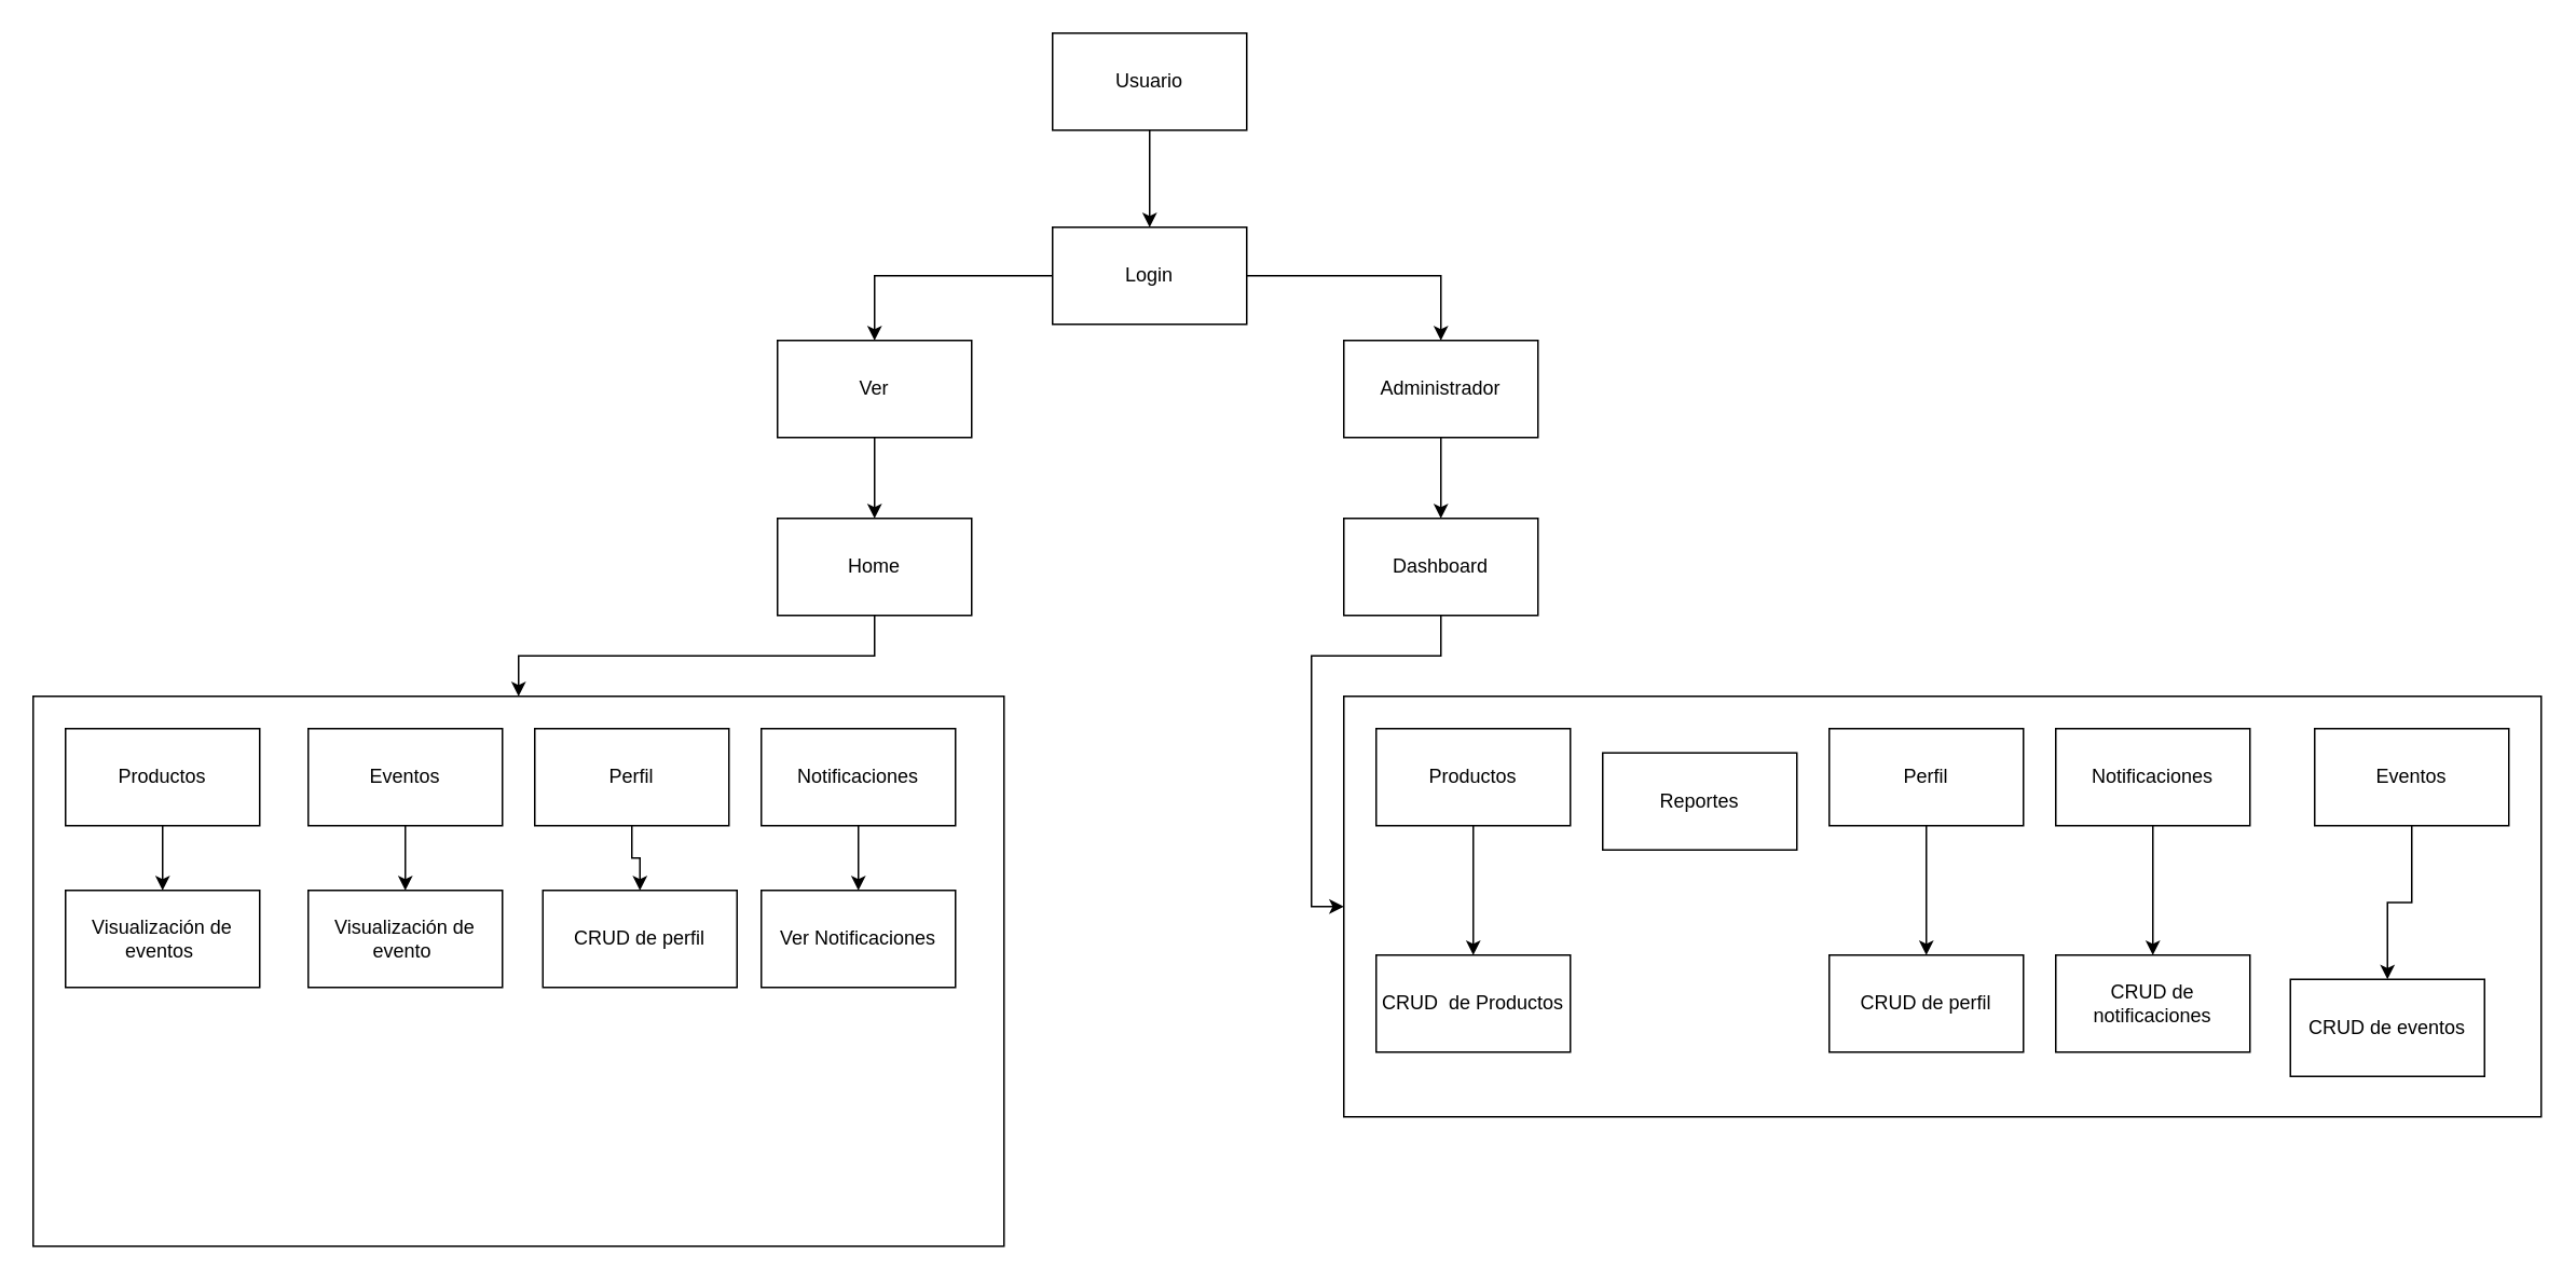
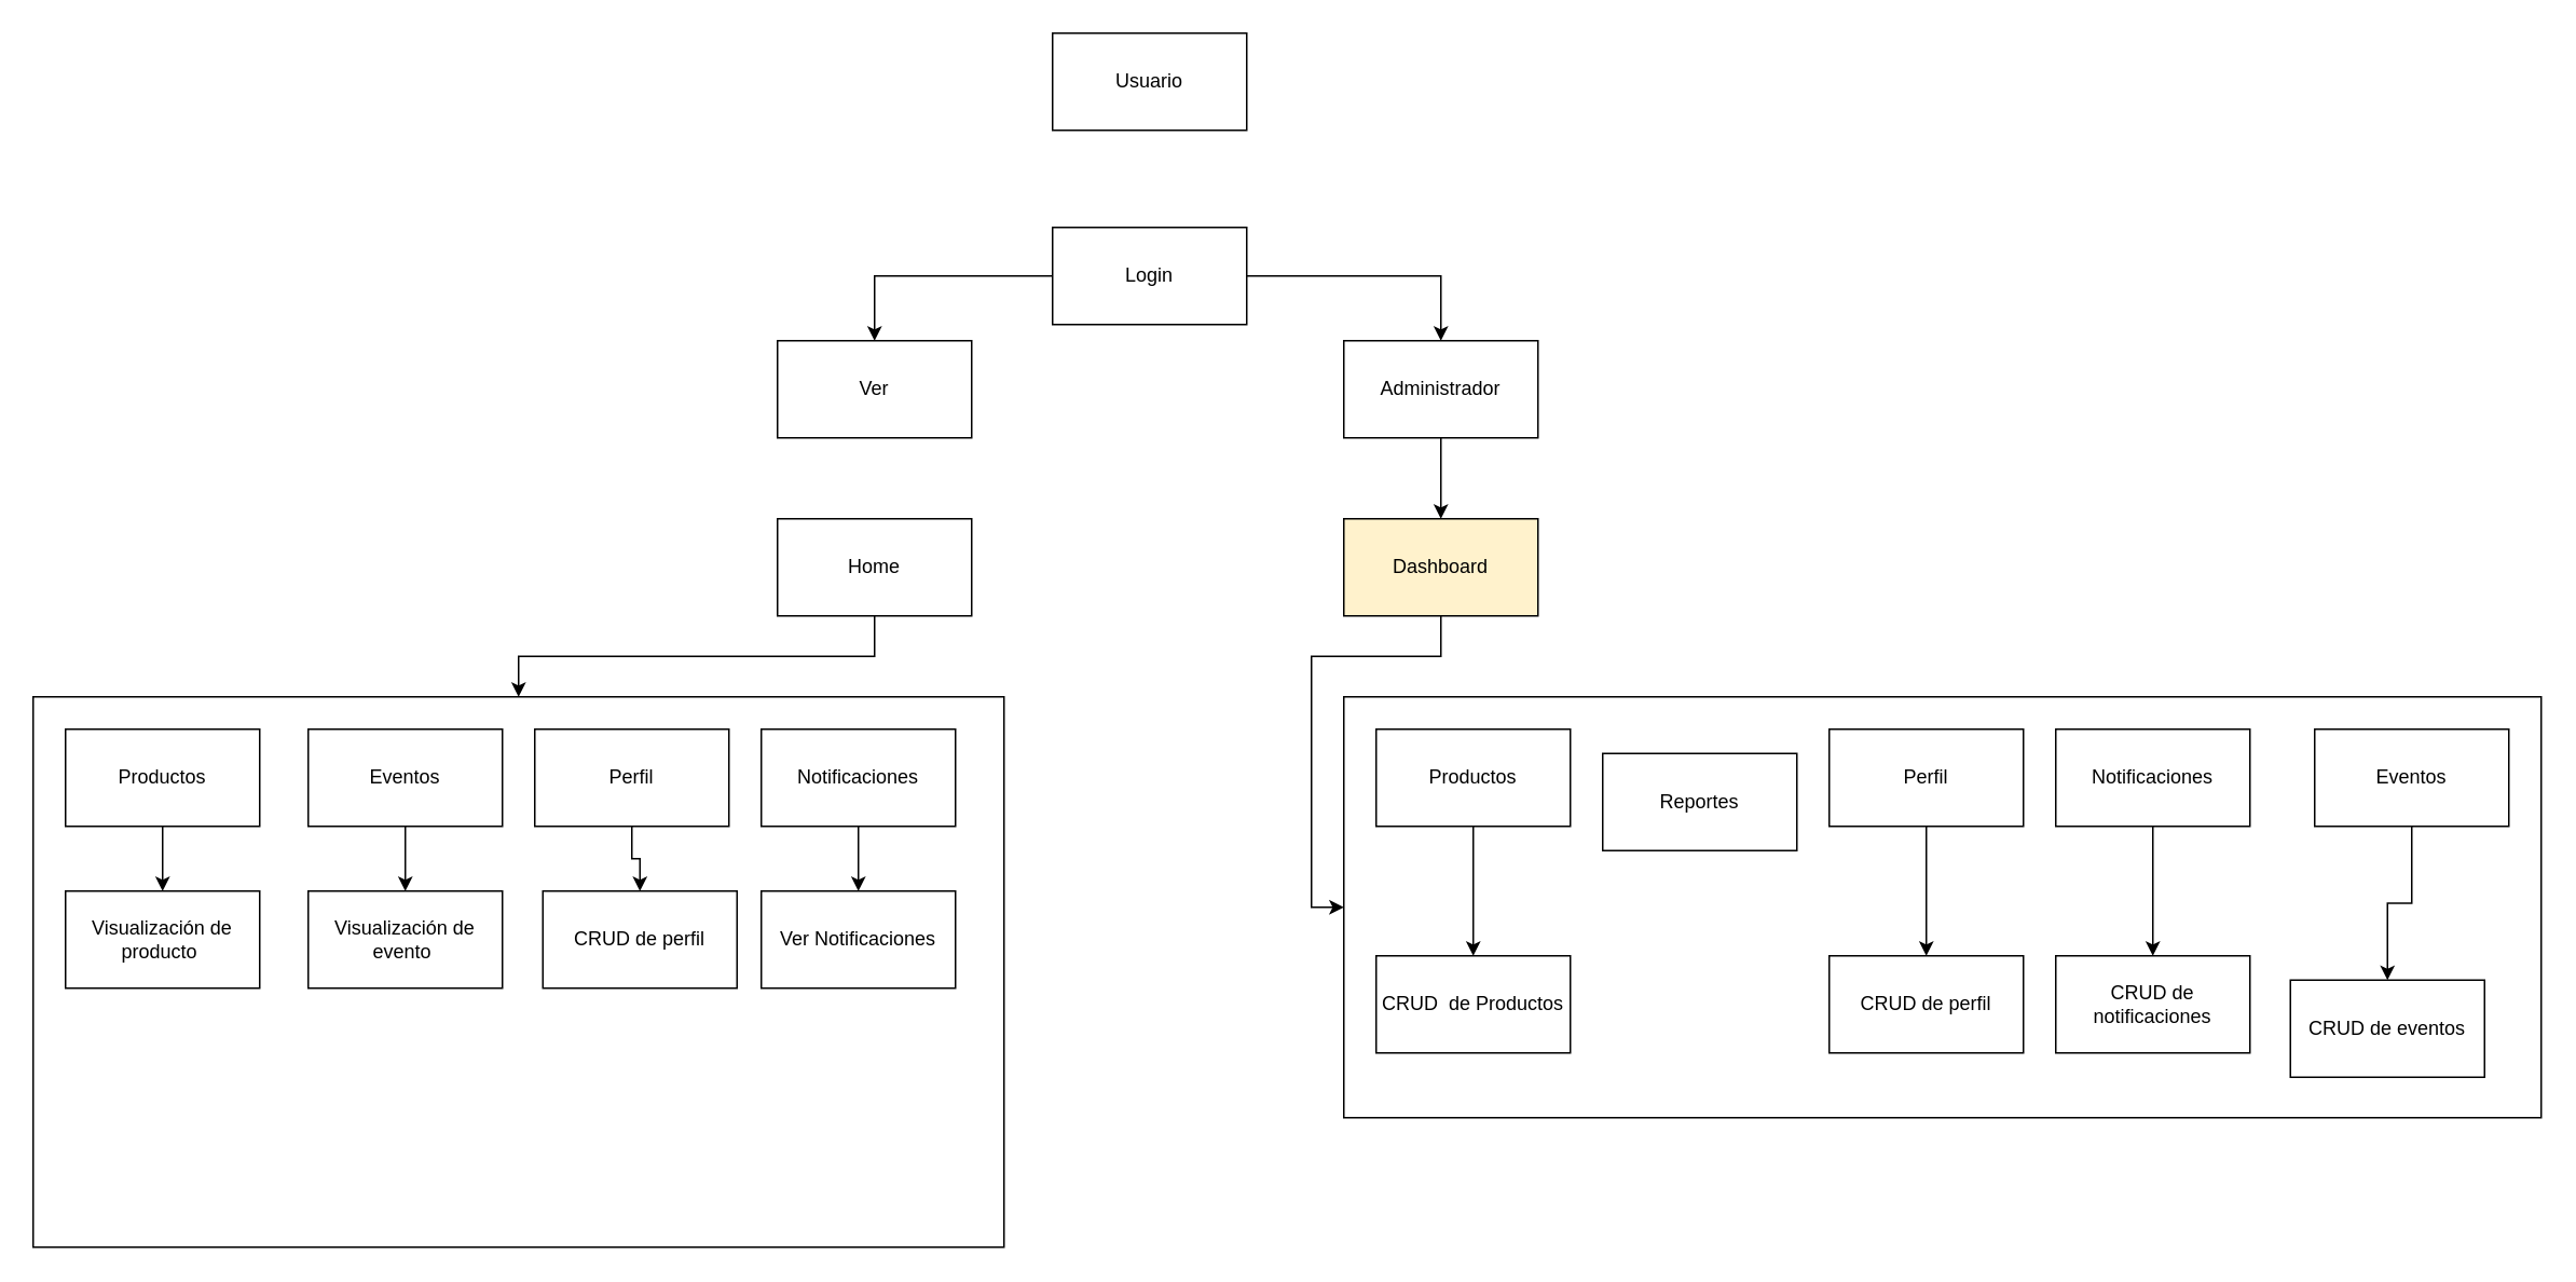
- <mxCell id="2" value="" style="edgeStyle=orthogonalEdgeStyle;rounded=0;orthogonalLoop=1;jettySize=auto;html=1;" edge="1" parent="1" source="3" target="6"><mxGeometry relative="1" as="geometry" /></mxCell>
- <mxCell id="9" value="" style="edgeStyle=orthogonalEdgeStyle;rounded=0;orthogonalLoop=1;jettySize=auto;html=1;" edge="1" parent="1" source="10" target="12"><mxGeometry relative="1" as="geometry" /></mxCell>
- <mxCell id="21" value="Dashboard" style="rounded=0;whiteSpace=wrap;html=1;" vertex="1" parent="1"><mxGeometry x="830" y="320" width="120" height="60" as="geometry" /></mxCell>
+ <mxCell id="21" value="Dashboard" style="rounded=0;whiteSpace=wrap;html=1;fillColor=#fff2cc;" vertex="1" parent="1"><mxGeometry x="830" y="320" width="120" height="60" as="geometry" /></mxCell>
- <mxCell id="42" value="Visualización de eventos&amp;nbsp;" style="rounded=0;whiteSpace=wrap;html=1;" vertex="1" parent="1"><mxGeometry x="40" y="550" width="120" height="60" as="geometry" /></mxCell>
+ <mxCell id="42" value="Visualización de producto&amp;nbsp;" style="rounded=0;whiteSpace=wrap;html=1;" vertex="1" parent="1"><mxGeometry x="40" y="550" width="120" height="60" as="geometry" /></mxCell>
